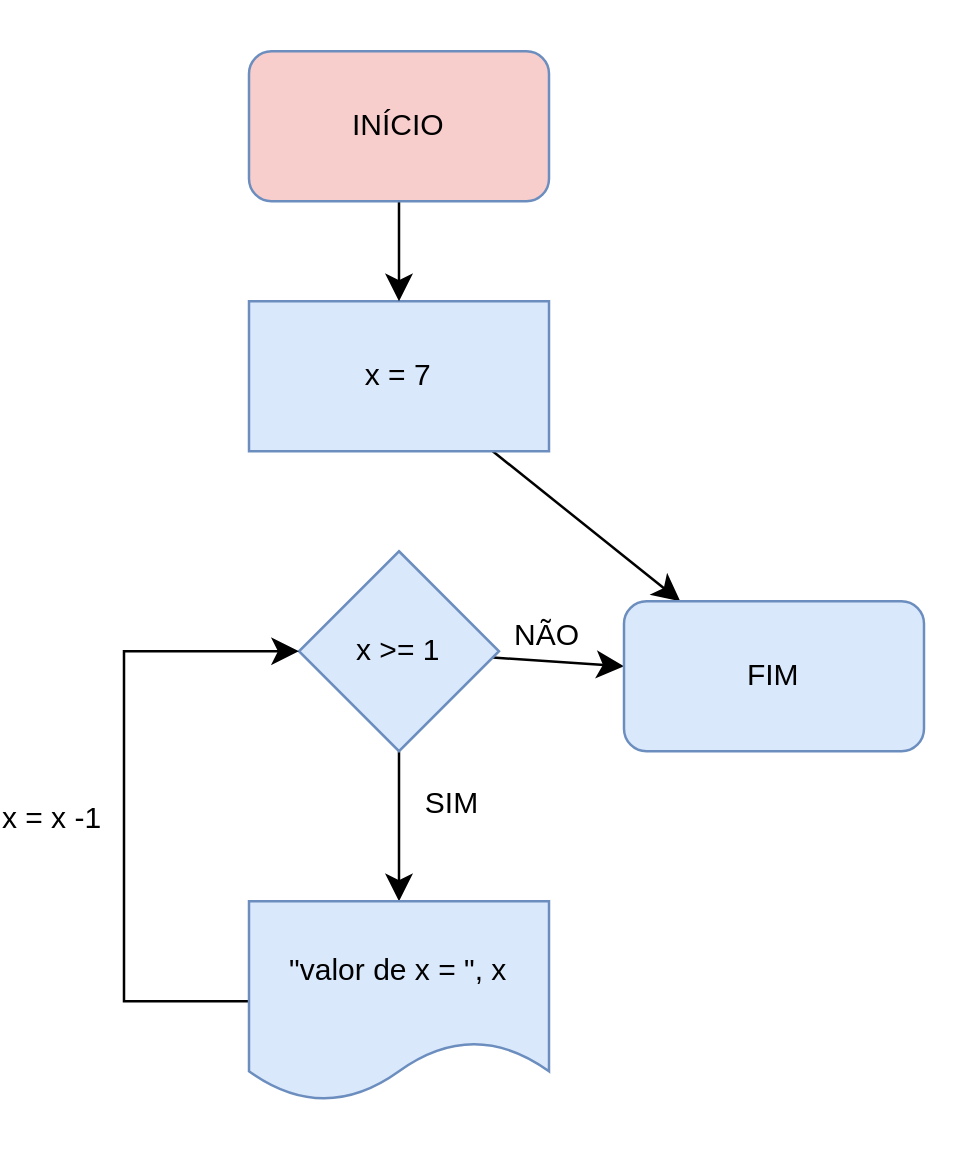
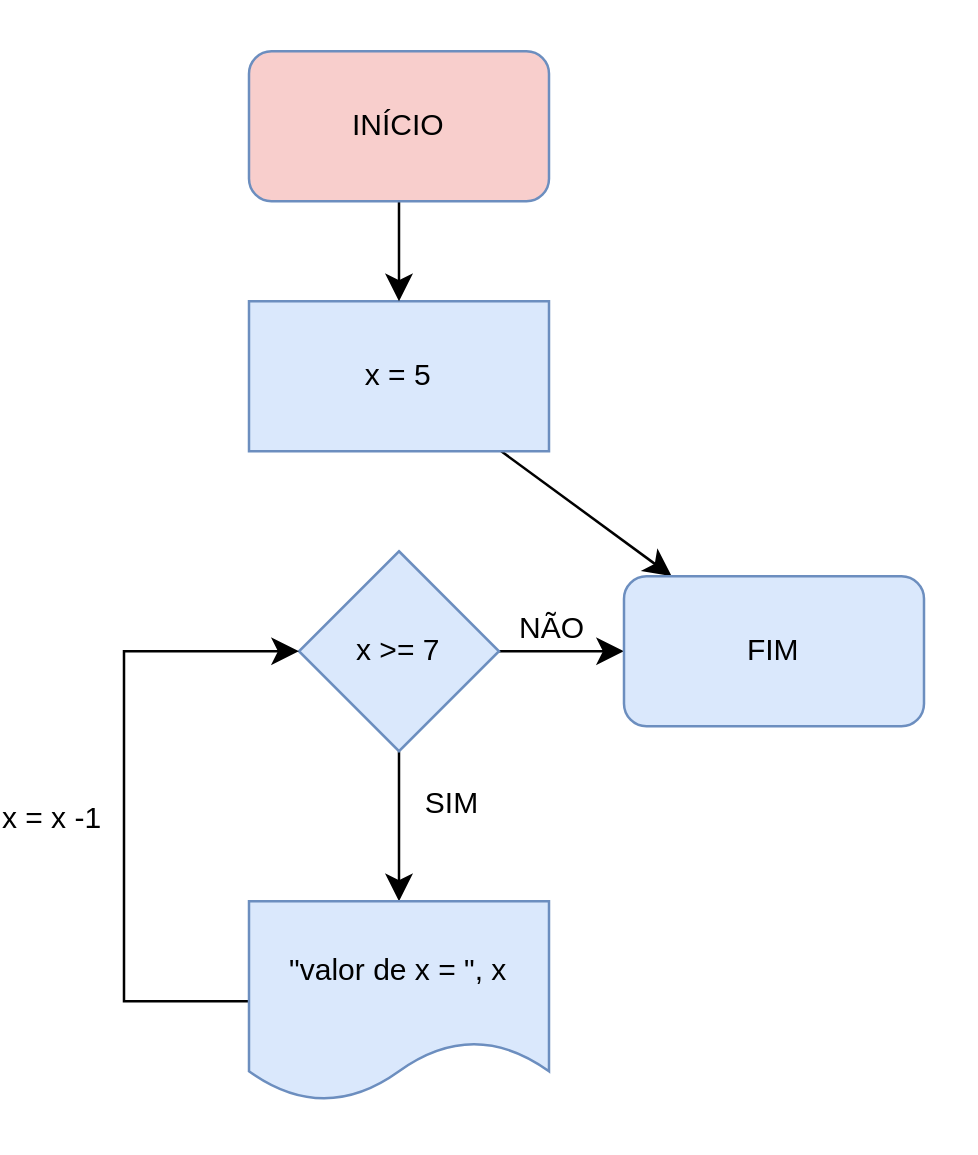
- <mxCell id="3" value="x = 7" style="rounded=0;whiteSpace=wrap;html=1;fillColor=#dae8fc;strokeColor=#6c8ebf;" parent="1" vertex="1"><mxGeometry x="70" y="120" width="120" height="60" as="geometry" /></mxCell>
+ <mxCell id="3" value="x = 5" style="rounded=0;whiteSpace=wrap;html=1;fillColor=#dae8fc;strokeColor=#6c8ebf;" parent="1" vertex="1"><mxGeometry x="70" y="120" width="120" height="60" as="geometry" /></mxCell>
- <mxCell id="10" value="x &amp;gt;= 1" style="rhombus;whiteSpace=wrap;html=1;rounded=0;fillColor=#dae8fc;strokeColor=#6c8ebf;" parent="1" vertex="1"><mxGeometry x="90" y="220" width="80" height="80" as="geometry" /></mxCell>
+ <mxCell id="10" value="x &amp;gt;= 7" style="rhombus;whiteSpace=wrap;html=1;rounded=0;fillColor=#dae8fc;strokeColor=#6c8ebf;" parent="1" vertex="1"><mxGeometry x="90" y="220" width="80" height="80" as="geometry" /></mxCell>
- <mxCell id="14" value="FIM" style="rounded=1;whiteSpace=wrap;html=1;fillColor=#dae8fc;strokeColor=#6c8ebf;" parent="1" vertex="1"><mxGeometry x="220" y="240" width="120" height="60" as="geometry" /></mxCell>
+ <mxCell id="14" value="FIM" style="rounded=1;whiteSpace=wrap;html=1;fillColor=#dae8fc;strokeColor=#6c8ebf;" parent="1" vertex="1"><mxGeometry x="220" y="230" width="120" height="60" as="geometry" /></mxCell>
